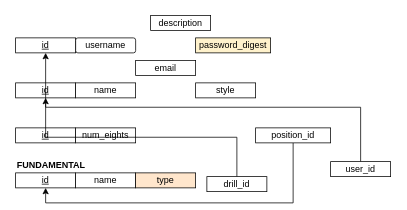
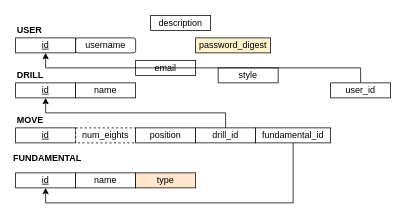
+ <mxCell id="2" value="&lt;b&gt;USER&lt;/b&gt;" style="text;html=1;strokeColor=none;fillColor=none;align=left;verticalAlign=middle;whiteSpace=wrap;rounded=0;" parent="1" vertex="1"><mxGeometry x="20" y="30" width="80" height="20" as="geometry" /></mxCell>
+ <mxCell id="7" value="&lt;b&gt;DRILL&lt;/b&gt;" style="text;html=1;strokeColor=none;fillColor=none;align=left;verticalAlign=middle;whiteSpace=wrap;rounded=0;" parent="1" vertex="1"><mxGeometry x="20" y="90" width="80" height="20" as="geometry" /></mxCell>
- <mxCell id="10" value="style" style="rounded=0;whiteSpace=wrap;html=1;" parent="1" vertex="1"><mxGeometry x="260" y="110" width="80" height="20" as="geometry" /></mxCell>
+ <mxCell id="10" value="style" style="rounded=0;whiteSpace=wrap;html=1;" parent="1" vertex="1"><mxGeometry x="290" y="90" width="80" height="20" as="geometry" /></mxCell>
+ <mxCell id="13" value="&lt;b&gt;MOVE&lt;/b&gt;" style="text;html=1;strokeColor=none;fillColor=none;align=left;verticalAlign=middle;whiteSpace=wrap;rounded=0;" parent="1" vertex="1"><mxGeometry x="20" y="150" width="80" height="20" as="geometry" /></mxCell>
- <mxCell id="15" value="num_eights" style="rounded=0;whiteSpace=wrap;html=1;" parent="1" vertex="1"><mxGeometry x="100" y="170" width="80" height="20" as="geometry" /></mxCell>
+ <mxCell id="15" value="num_eights" style="rounded=0;whiteSpace=wrap;html=1;dashed=1;" parent="1" vertex="1"><mxGeometry x="100" y="170" width="80" height="20" as="geometry" /></mxCell>
+ <mxCell id="16" value="position" style="rounded=0;whiteSpace=wrap;html=1;" parent="1" vertex="1"><mxGeometry x="180" y="170" width="80" height="20" as="geometry" /></mxCell>
- <mxCell id="20" value="position_id" style="rounded=0;whiteSpace=wrap;html=1;" parent="1" vertex="1"><mxGeometry x="340" y="170" width="100" height="20" as="geometry" /></mxCell>
+ <mxCell id="20" value="fundamental_id" style="rounded=0;whiteSpace=wrap;html=1;" parent="1" vertex="1"><mxGeometry x="340" y="170" width="100" height="20" as="geometry" /></mxCell>
- <mxCell id="21" value="&lt;b&gt;FUNDAMENTAL&lt;/b&gt;" style="text;html=1;strokeColor=none;fillColor=none;align=left;verticalAlign=middle;whiteSpace=wrap;rounded=0;" parent="1" vertex="1"><mxGeometry x="20" y="210" width="80" height="20" as="geometry" /></mxCell>
+ <mxCell id="21" value="&lt;b&gt;FUNDAMENTAL&lt;/b&gt;" style="text;html=1;strokeColor=none;fillColor=none;align=left;verticalAlign=middle;whiteSpace=wrap;rounded=0;" parent="1" vertex="1"><mxGeometry x="15" y="200" width="80" height="20" as="geometry" /></mxCell>
- <mxCell id="12" value="user_id" style="rounded=0;whiteSpace=wrap;html=1;" parent="1" vertex="1"><mxGeometry x="440" y="215" width="80" height="20" as="geometry" /></mxCell>
+ <mxCell id="12" value="user_id" style="rounded=0;whiteSpace=wrap;html=1;" parent="1" vertex="1"><mxGeometry x="440" y="110" width="80" height="20" as="geometry" /></mxCell>
- <mxCell id="18" value="drill_id" style="rounded=0;whiteSpace=wrap;html=1;" parent="1" vertex="1"><mxGeometry x="275" y="235" width="80" height="20" as="geometry" /></mxCell>
+ <mxCell id="18" value="drill_id" style="rounded=0;whiteSpace=wrap;html=1;" parent="1" vertex="1"><mxGeometry x="260" y="170" width="80" height="20" as="geometry" /></mxCell>
